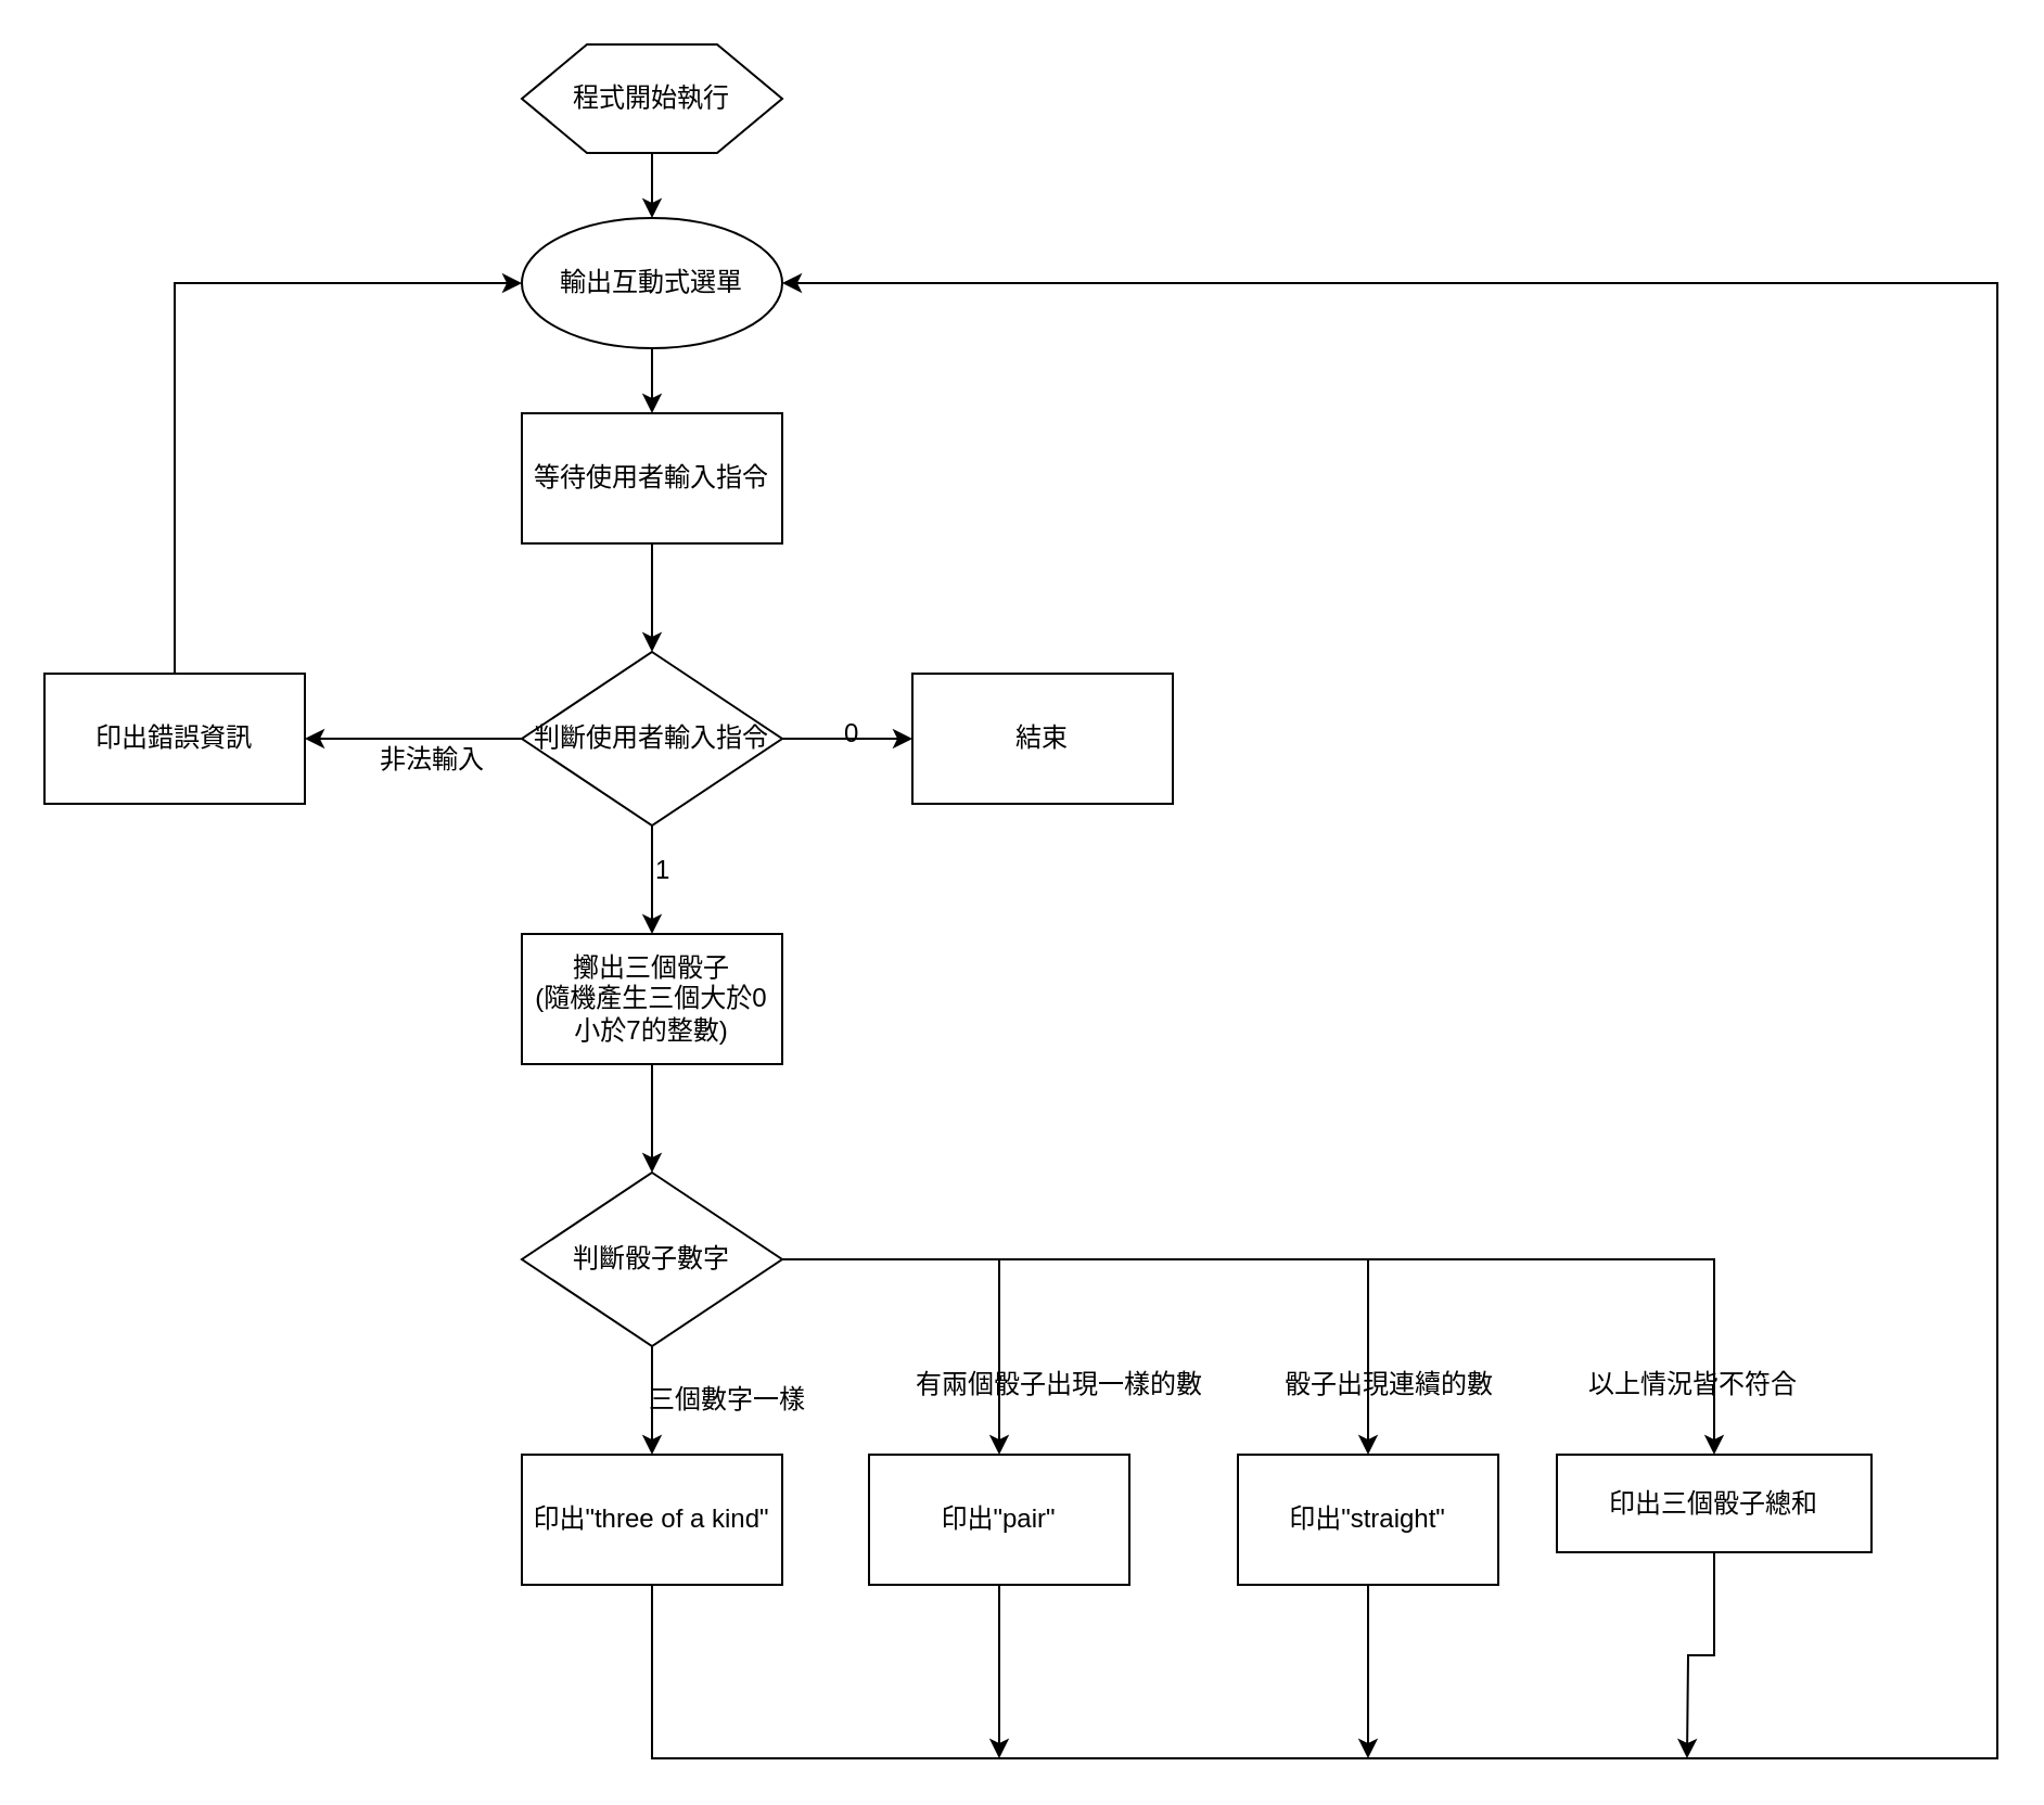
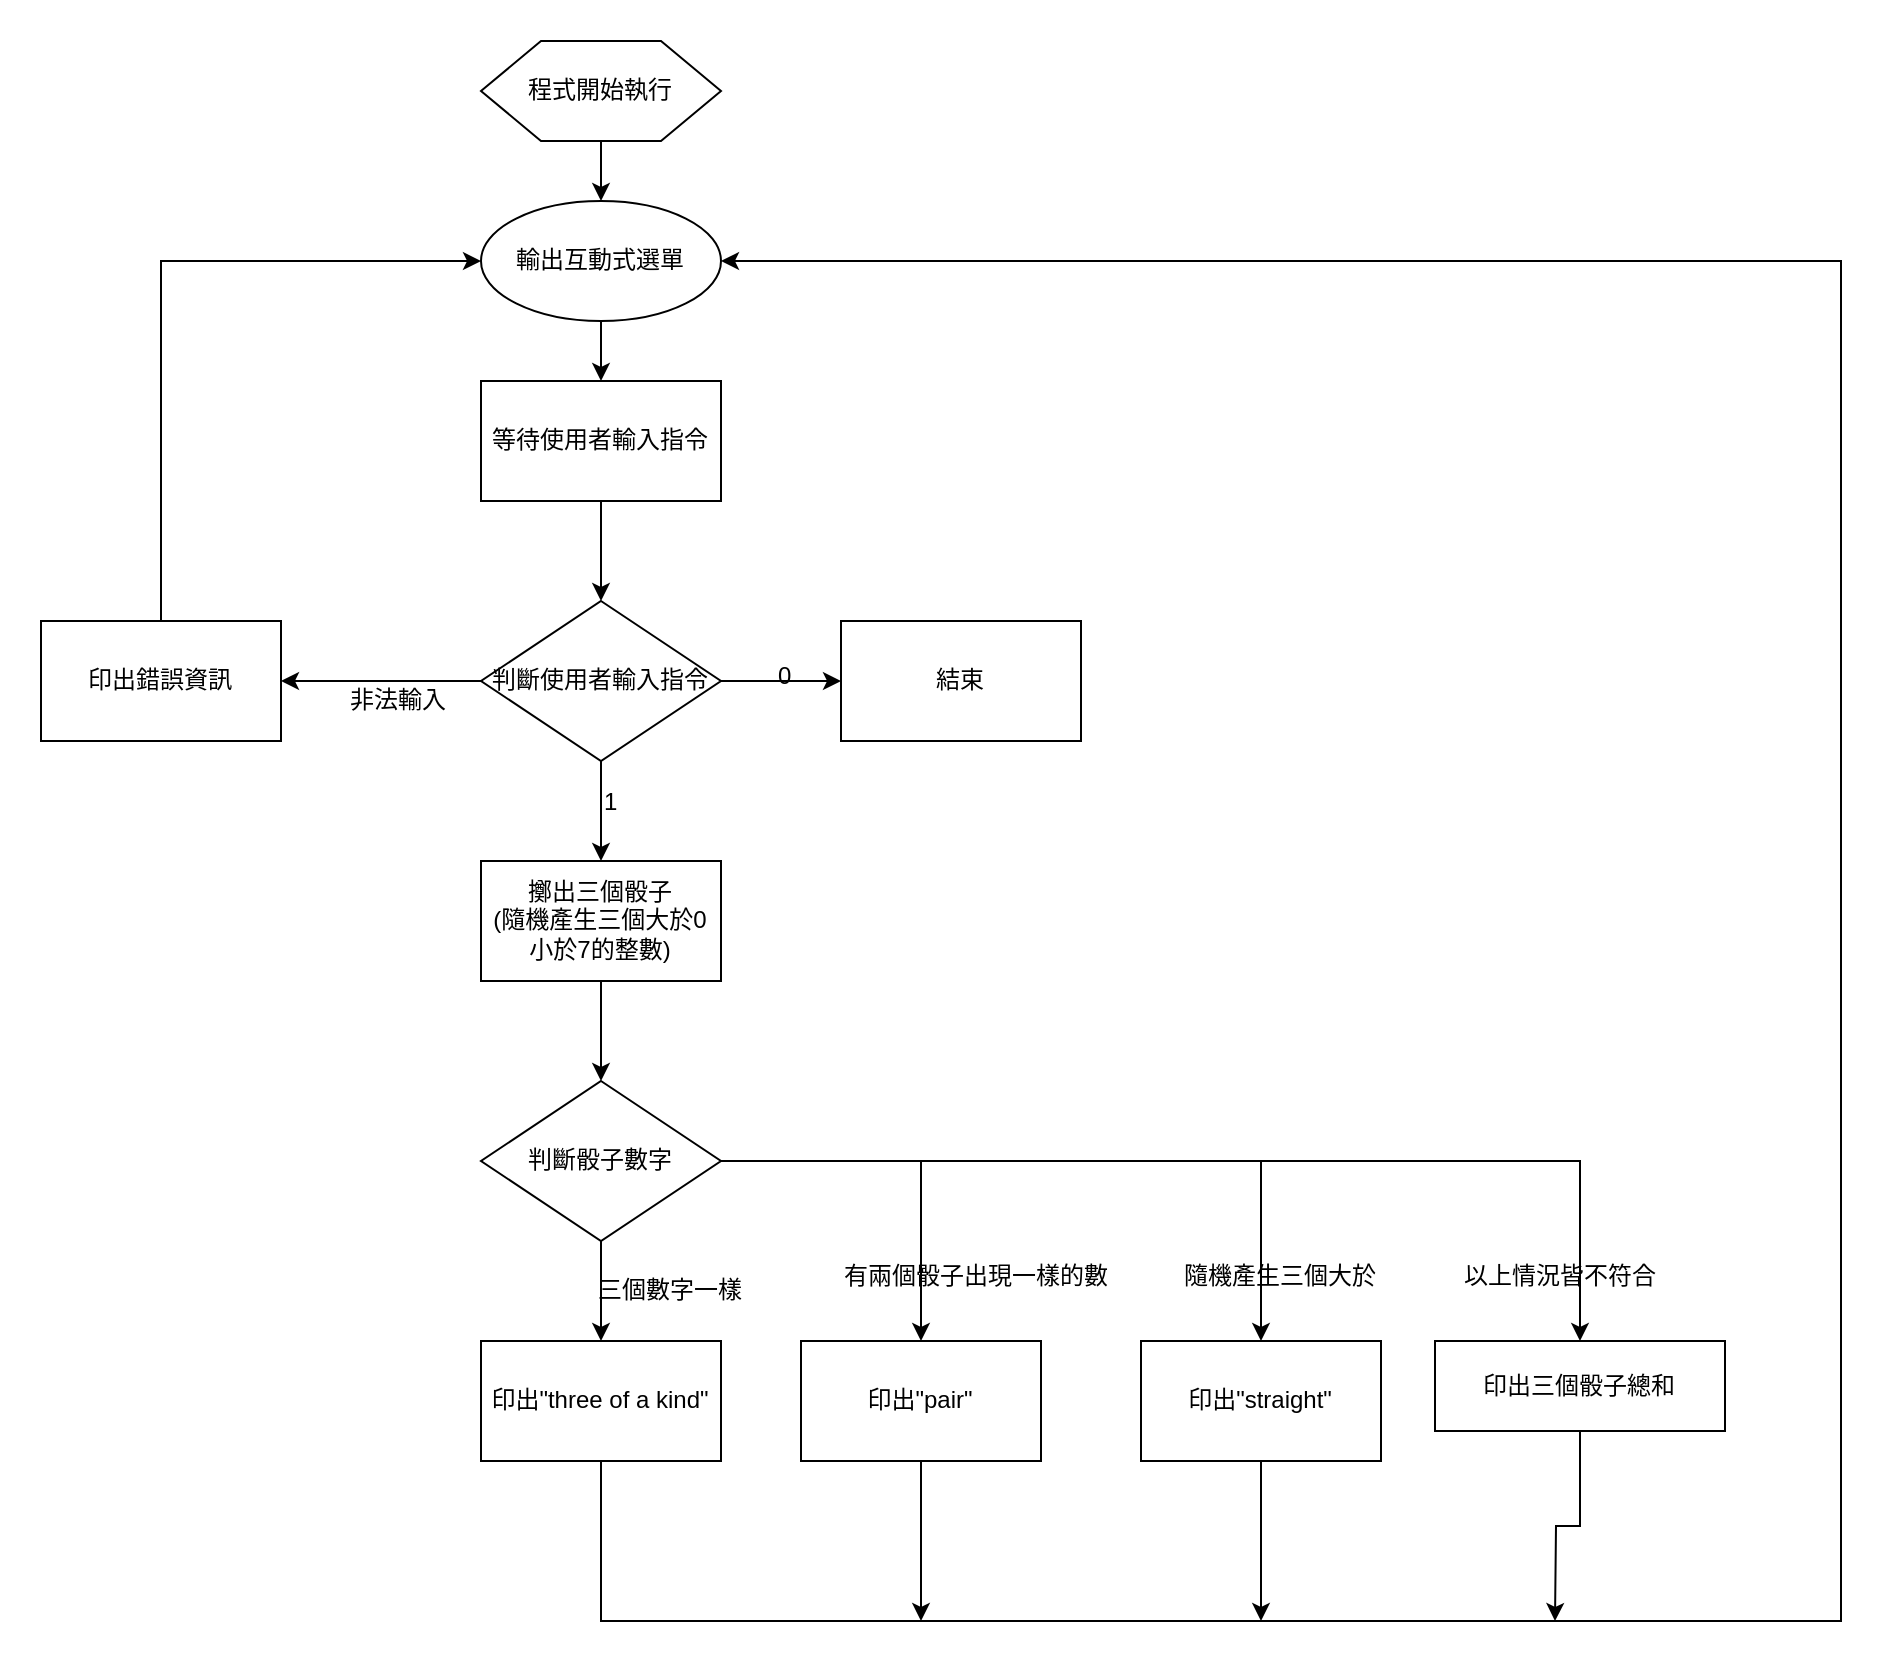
- <mxCell id="27" value="骰子出現連續的數" style="text;html=1;resizable=0;points=[];autosize=1;align=left;verticalAlign=top;spacingTop=-4;" parent="1" vertex="1"><mxGeometry x="590" y="628" width="110" height="20" as="geometry" /></mxCell>
+ <mxCell id="27" value="隨機產生三個大於" style="text;html=1;resizable=0;points=[];autosize=1;align=left;verticalAlign=top;spacingTop=-4;" parent="1" vertex="1"><mxGeometry x="590" y="628" width="110" height="20" as="geometry" /></mxCell>
